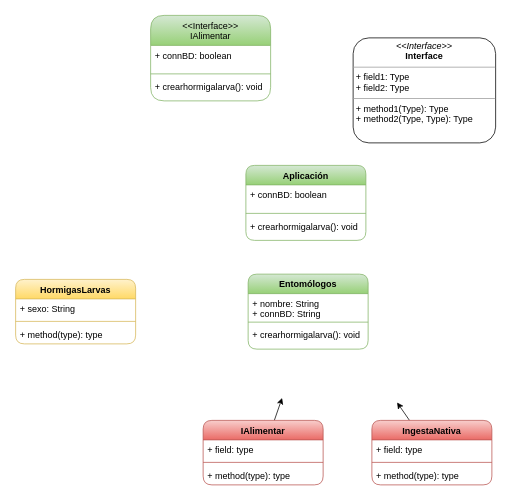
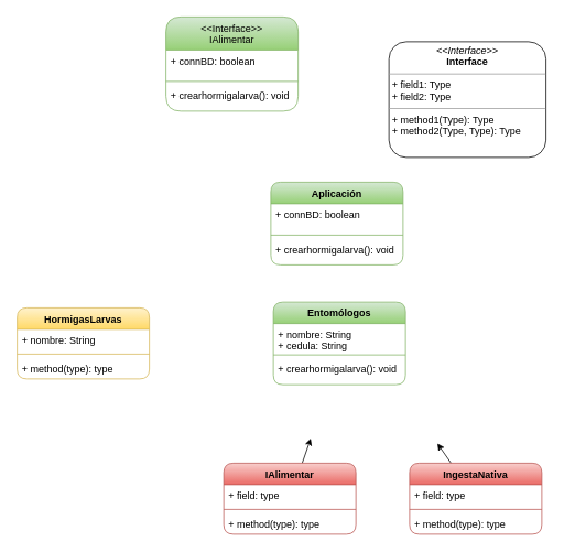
- <mxCell id="3" value="+ nombre: String&#10;+ connBD: String" style="text;strokeColor=none;fillColor=none;align=left;verticalAlign=top;spacingLeft=4;spacingRight=4;overflow=hidden;rotatable=0;points=[[0,0.5],[1,0.5]];portConstraint=eastwest;rounded=1;" vertex="1" parent="2"><mxGeometry y="26" width="160" height="34" as="geometry" /></mxCell>
+ <mxCell id="3" value="+ nombre: String&#10;+ cedula: String" style="text;strokeColor=none;fillColor=none;align=left;verticalAlign=top;spacingLeft=4;spacingRight=4;overflow=hidden;rotatable=0;points=[[0,0.5],[1,0.5]];portConstraint=eastwest;rounded=1;" vertex="1" parent="2"><mxGeometry y="26" width="160" height="34" as="geometry" /></mxCell>
- <mxCell id="7" value="+ sexo: String&#10;" style="text;strokeColor=none;fillColor=none;align=left;verticalAlign=top;spacingLeft=4;spacingRight=4;overflow=hidden;rotatable=0;points=[[0,0.5],[1,0.5]];portConstraint=eastwest;rounded=1;" vertex="1" parent="6"><mxGeometry y="26" width="160" height="26" as="geometry" /></mxCell>
+ <mxCell id="7" value="+ nombre: String&#10;" style="text;strokeColor=none;fillColor=none;align=left;verticalAlign=top;spacingLeft=4;spacingRight=4;overflow=hidden;rotatable=0;points=[[0,0.5],[1,0.5]];portConstraint=eastwest;rounded=1;" vertex="1" parent="6"><mxGeometry y="26" width="160" height="26" as="geometry" /></mxCell>
